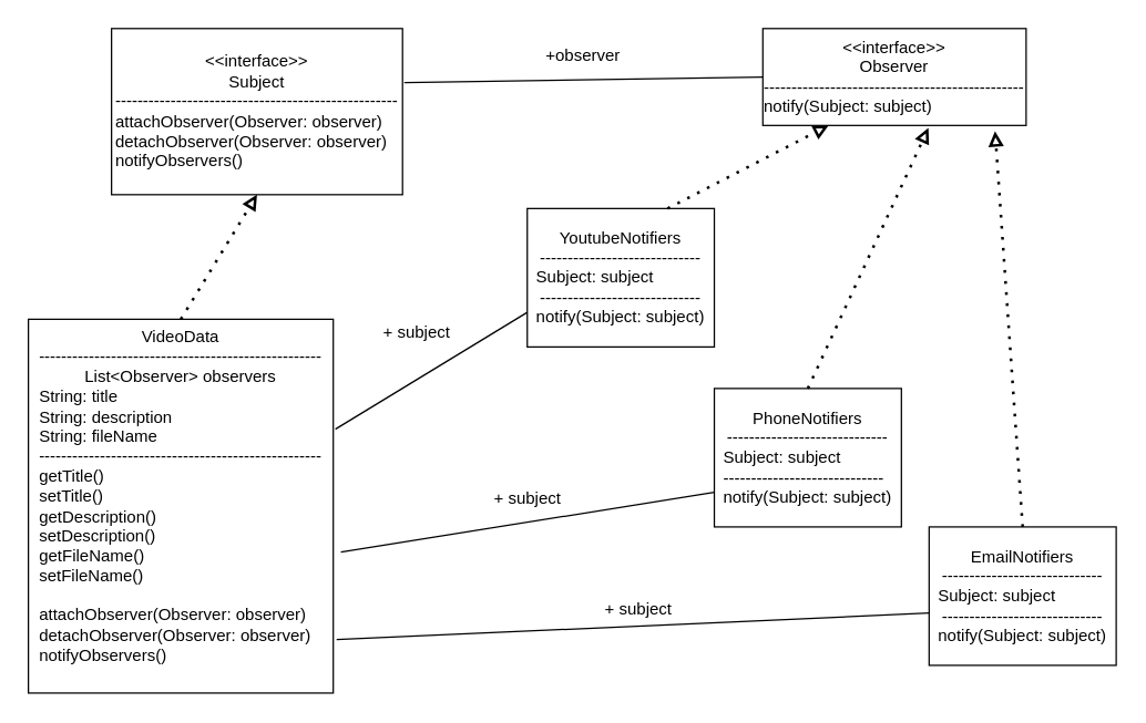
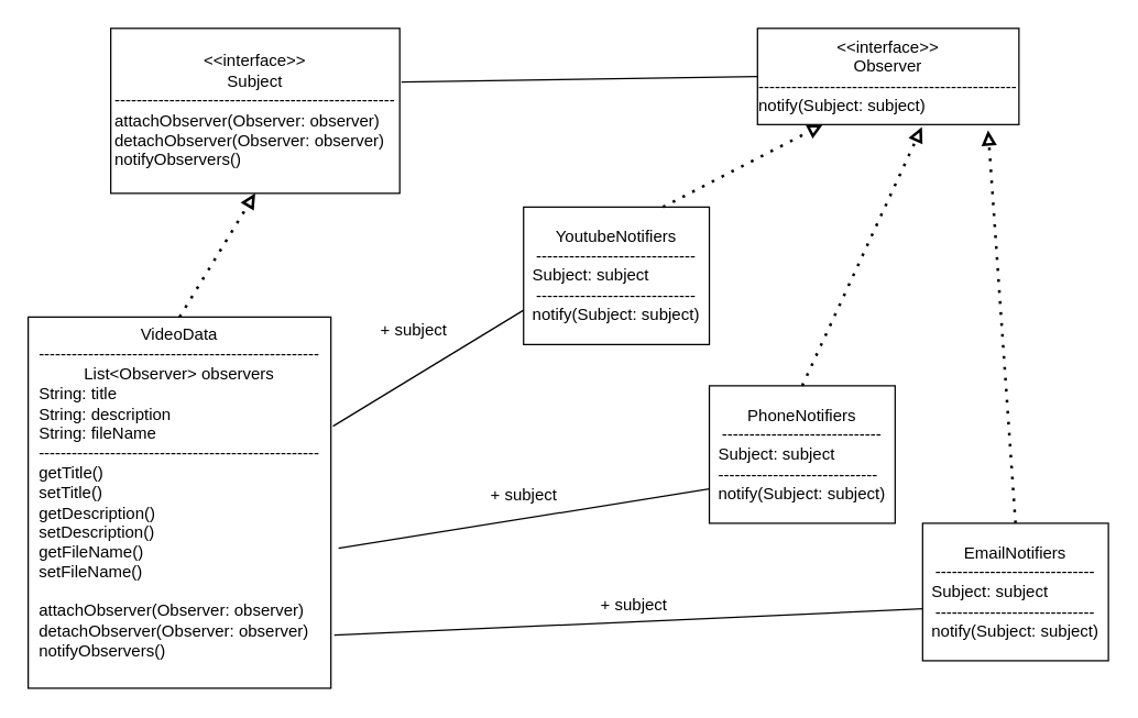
- <mxCell id="16" value="+observer" style="text;html=1;align=center;verticalAlign=middle;resizable=0;points=[];autosize=1;strokeColor=none;fillColor=none;" vertex="1" parent="1"><mxGeometry x="385" y="30" width="70" height="20" as="geometry" /></mxCell>
